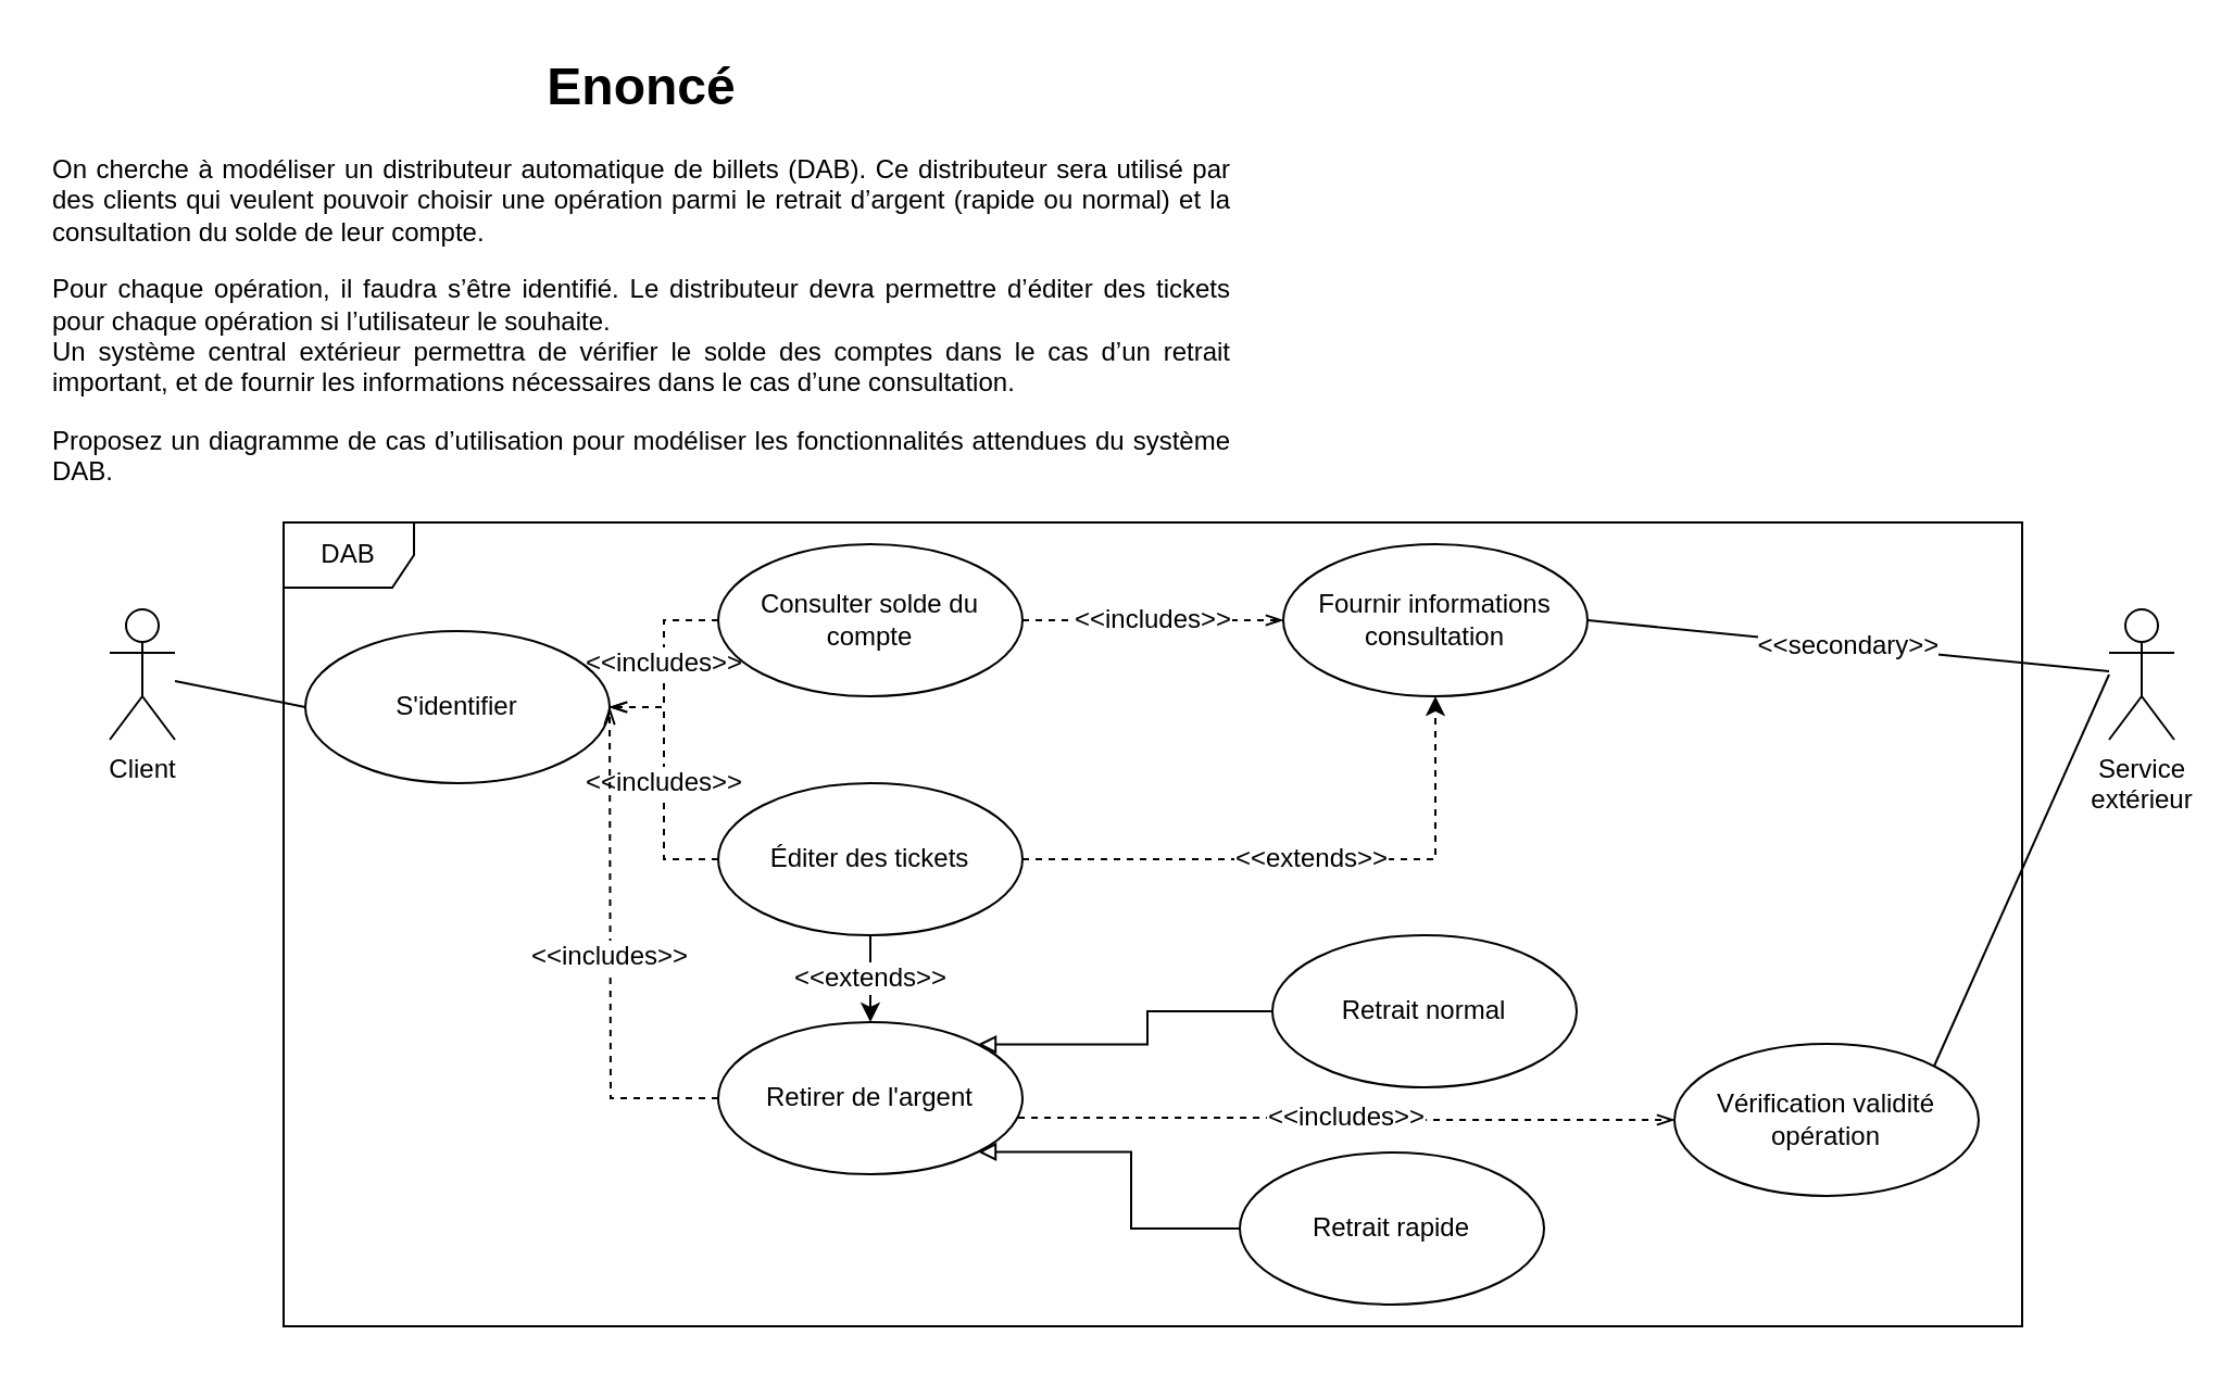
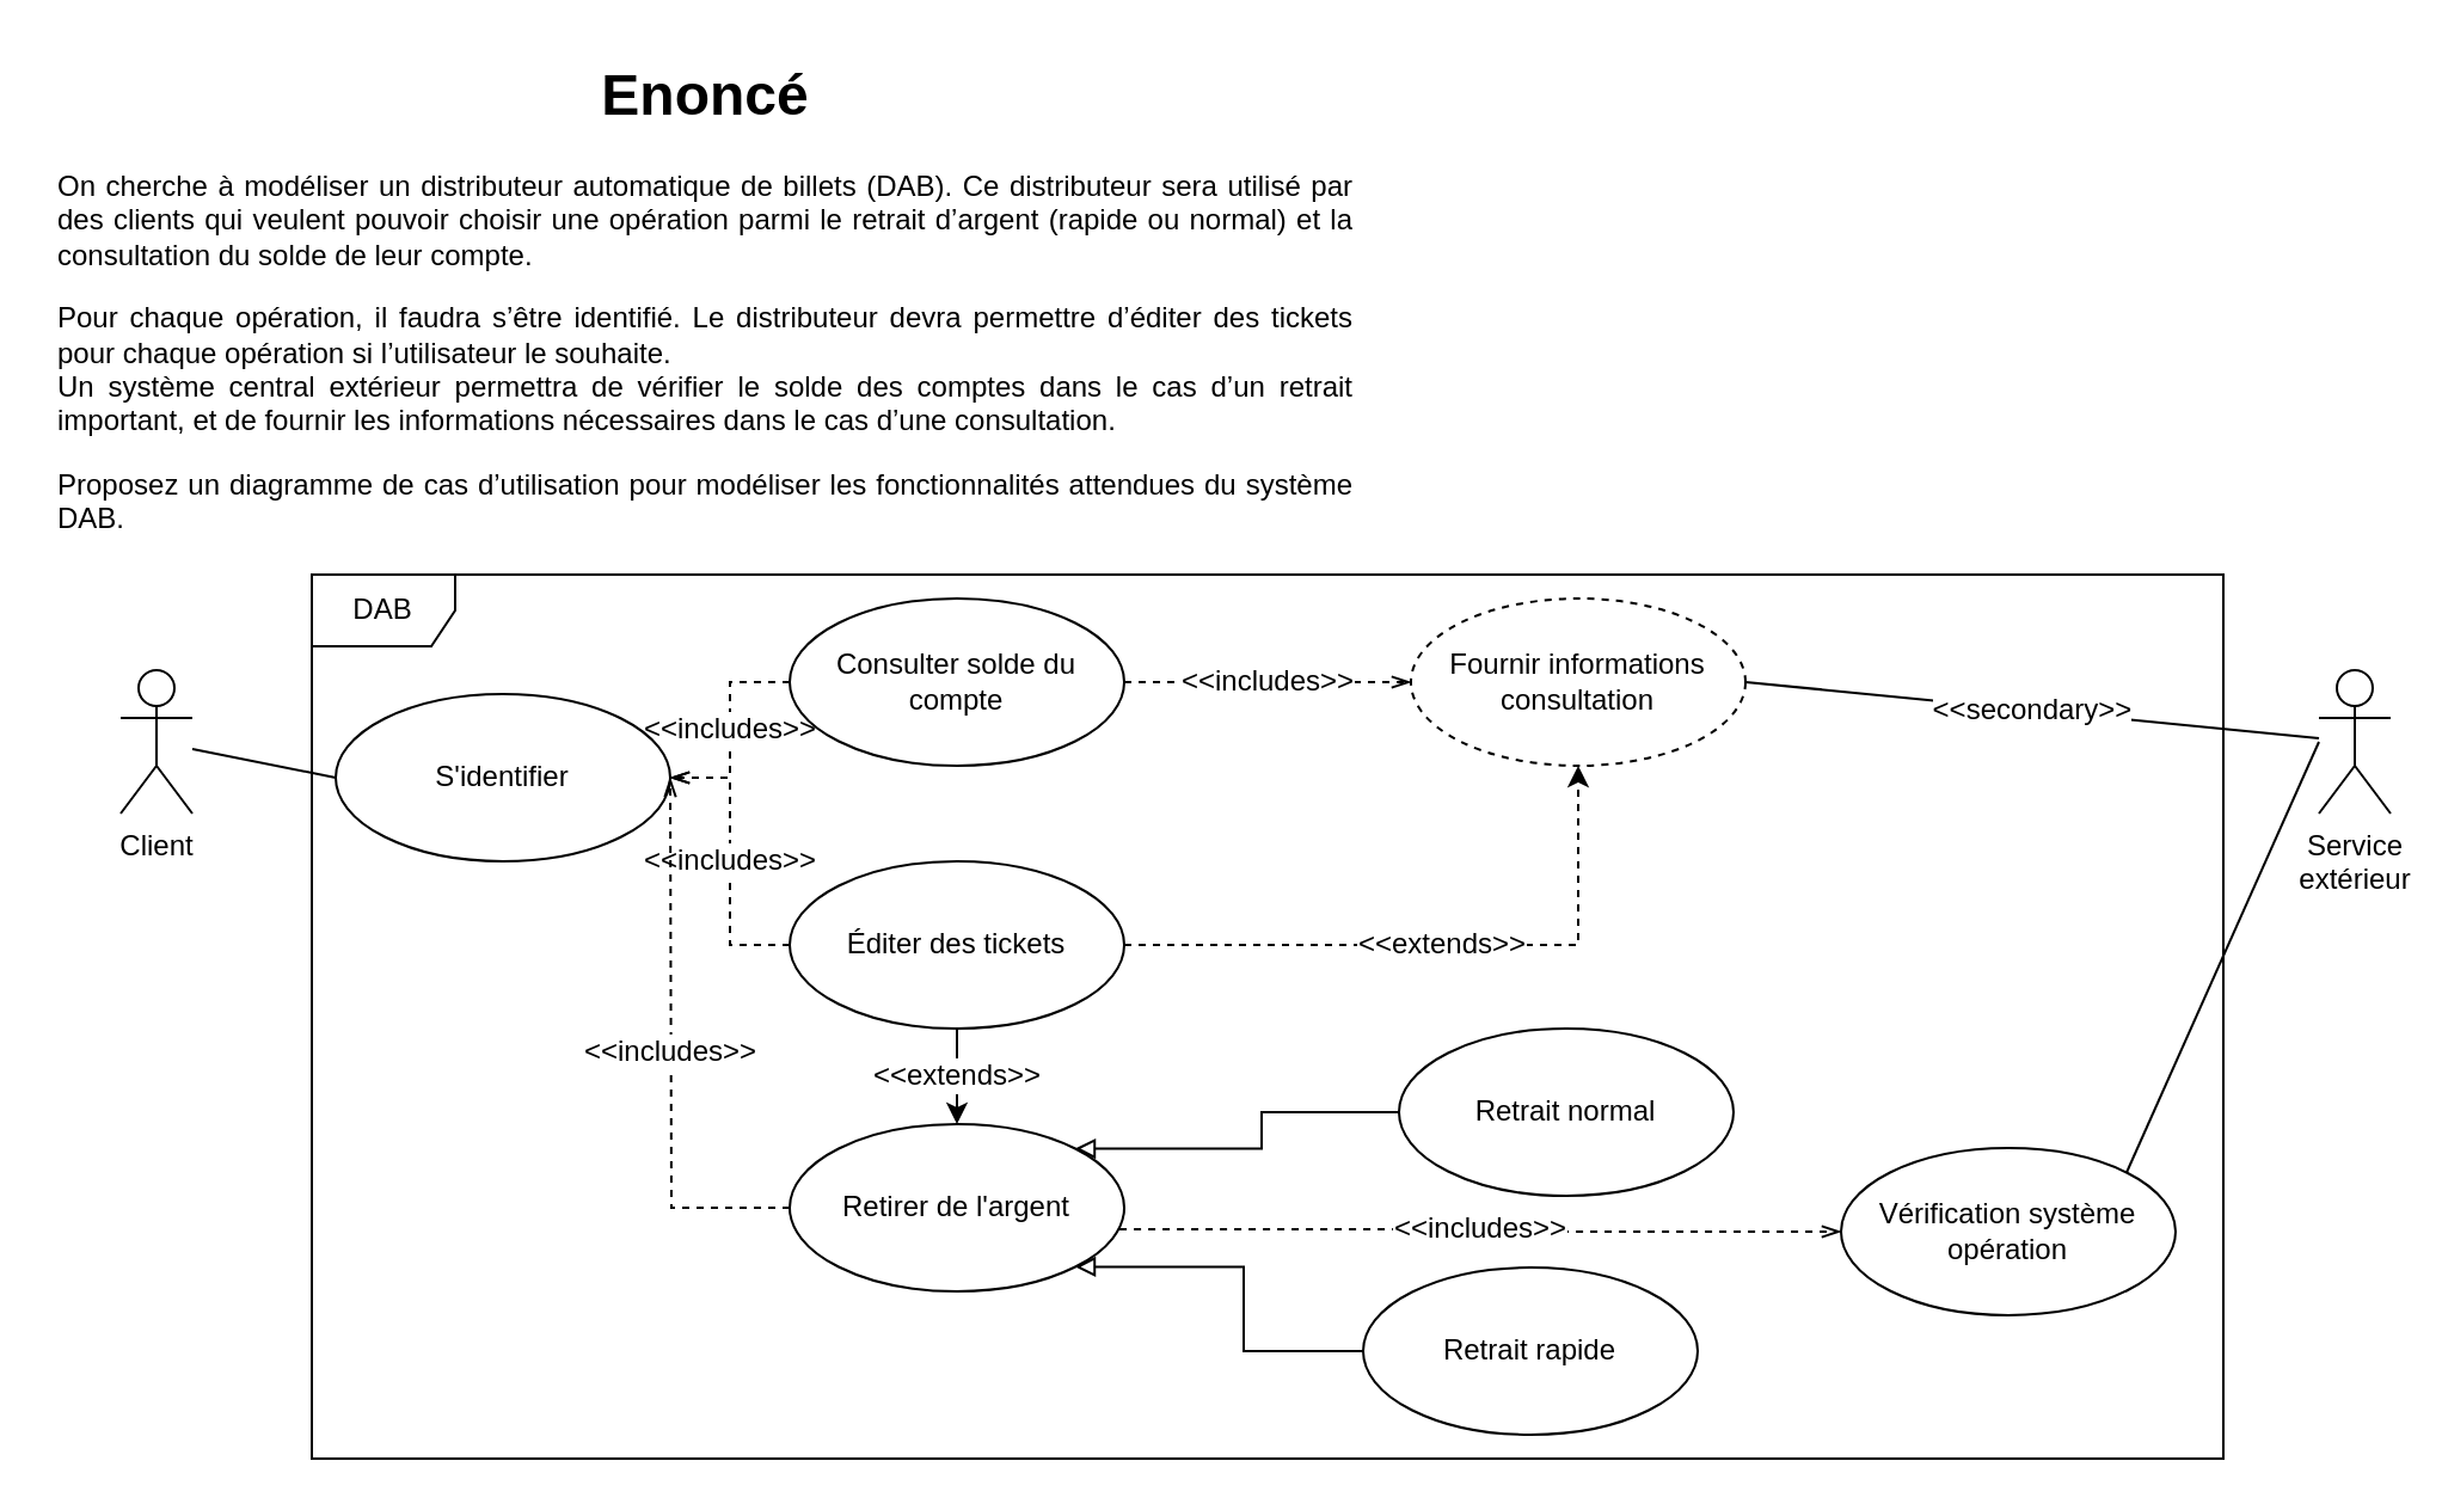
- <mxCell id="22" value="Fournir informations&lt;br&gt;consultation" style="ellipse;whiteSpace=wrap;html=1;fontSize=12;align=center;" vertex="1" parent="1"><mxGeometry x="590" y="250" width="140" height="70" as="geometry" /></mxCell>
+ <mxCell id="22" value="Fournir informations&lt;br&gt;consultation" style="ellipse;whiteSpace=wrap;html=1;fontSize=12;align=center;dashed=1;" vertex="1" parent="1"><mxGeometry x="590" y="250" width="140" height="70" as="geometry" /></mxCell>
- <mxCell id="21" value="Vérification validité&lt;br&gt;opération" style="ellipse;whiteSpace=wrap;html=1;fontSize=12;align=center;" vertex="1" parent="1"><mxGeometry x="770" y="480" width="140" height="70" as="geometry" /></mxCell>
+ <mxCell id="21" value="Vérification système&lt;br&gt;opération" style="ellipse;whiteSpace=wrap;html=1;fontSize=12;align=center;" vertex="1" parent="1"><mxGeometry x="770" y="480" width="140" height="70" as="geometry" /></mxCell>
